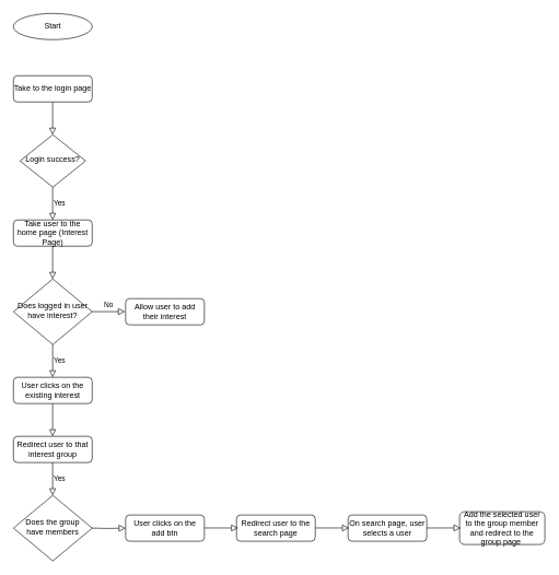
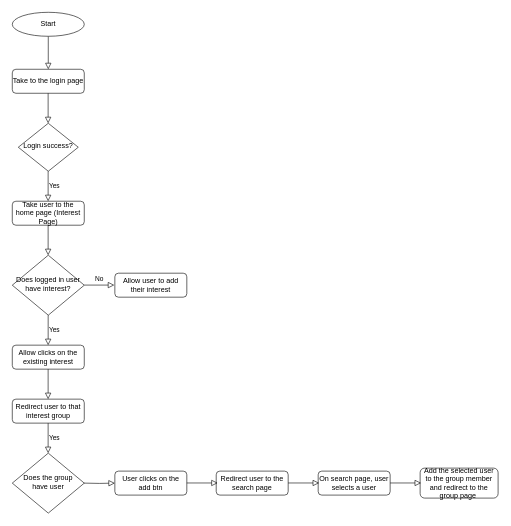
+ <mxCell id="2" value="" style="rounded=0;html=1;jettySize=auto;orthogonalLoop=1;fontSize=11;endArrow=block;endFill=0;endSize=8;strokeWidth=1;shadow=0;labelBackgroundColor=none;edgeStyle=orthogonalEdgeStyle;" edge="1" parent="1" source="3" target="4"><mxGeometry relative="1" as="geometry"><mxPoint x="80" y="110" as="targetPoint" /></mxGeometry></mxCell>
- <mxCell id="11" value="User clicks on the existing interest" style="rounded=1;whiteSpace=wrap;html=1;fontSize=12;glass=0;strokeWidth=1;shadow=0;" vertex="1" parent="1"><mxGeometry x="20" y="575" width="120" height="40" as="geometry" /></mxCell>
+ <mxCell id="11" value="Allow clicks on the existing interest" style="rounded=1;whiteSpace=wrap;html=1;fontSize=12;glass=0;strokeWidth=1;shadow=0;" vertex="1" parent="1"><mxGeometry x="20" y="575" width="120" height="40" as="geometry" /></mxCell>
- <mxCell id="13" value="Does the group have members" style="rhombus;whiteSpace=wrap;html=1;shadow=0;fontFamily=Helvetica;fontSize=12;align=center;strokeWidth=1;spacing=6;spacingTop=-4;" vertex="1" parent="1"><mxGeometry x="20" y="755" width="120" height="100" as="geometry" /></mxCell>
+ <mxCell id="13" value="Does the group have user" style="rhombus;whiteSpace=wrap;html=1;shadow=0;fontFamily=Helvetica;fontSize=12;align=center;strokeWidth=1;spacing=6;spacingTop=-4;" vertex="1" parent="1"><mxGeometry x="20" y="755" width="120" height="100" as="geometry" /></mxCell>
